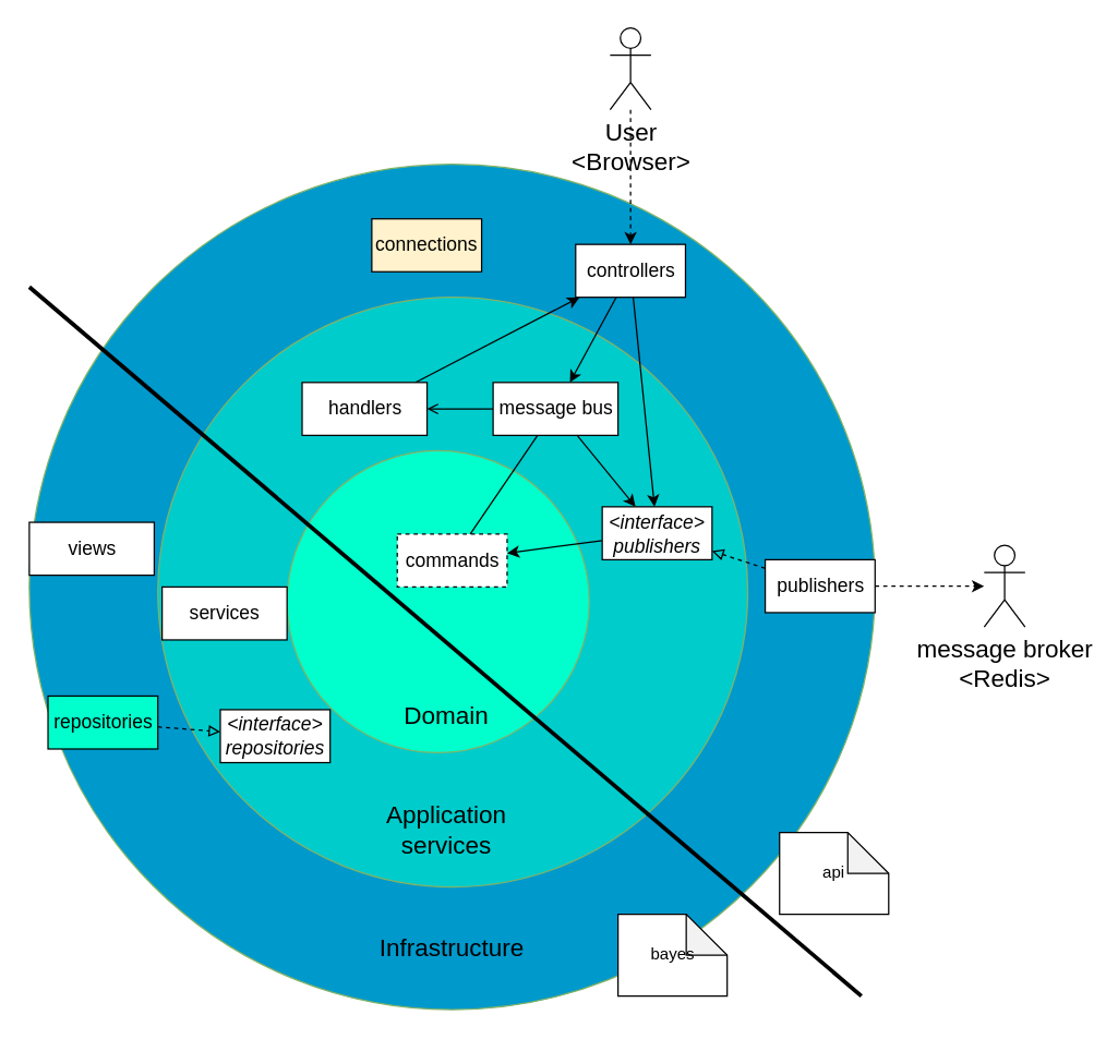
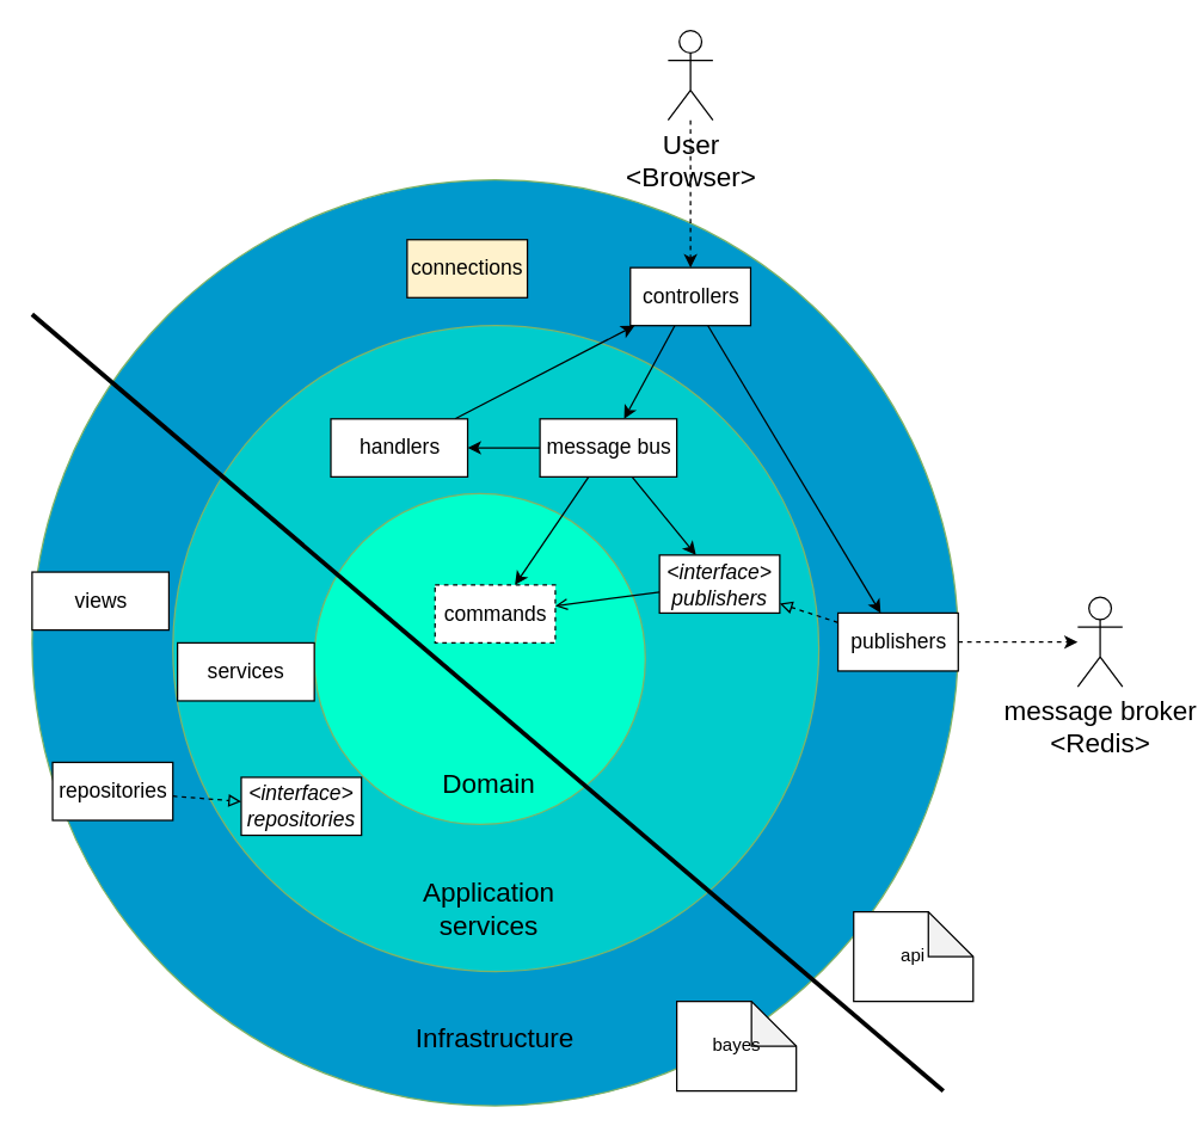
- <mxCell id="8" style="rounded=0;orthogonalLoop=1;jettySize=auto;html=1;" parent="2" source="10" target="24" edge="1"><mxGeometry relative="1" as="geometry" /></mxCell>
+ <mxCell id="8" style="rounded=0;orthogonalLoop=1;jettySize=auto;html=1;" parent="2" source="10" target="17" edge="1"><mxGeometry relative="1" as="geometry" /></mxCell>
- <mxCell id="20" style="rounded=0;orthogonalLoop=1;jettySize=auto;html=1;endArrow=open;" edge="1" parent="2" source="22" target="26"><mxGeometry relative="1" as="geometry" /></mxCell>
+ <mxCell id="20" style="rounded=0;orthogonalLoop=1;jettySize=auto;html=1;" edge="1" parent="2" source="22" target="26"><mxGeometry relative="1" as="geometry" /></mxCell>
- <mxCell id="21" style="rounded=0;orthogonalLoop=1;jettySize=auto;html=1;endArrow=none;" edge="1" parent="2" source="22" target="12"><mxGeometry relative="1" as="geometry" /></mxCell>
+ <mxCell id="21" style="rounded=0;orthogonalLoop=1;jettySize=auto;html=1;" edge="1" parent="2" source="22" target="12"><mxGeometry relative="1" as="geometry" /></mxCell>
- <mxCell id="23" style="rounded=0;orthogonalLoop=1;jettySize=auto;html=1;" edge="1" parent="2" source="24" target="12"><mxGeometry relative="1" as="geometry" /></mxCell>
+ <mxCell id="23" style="rounded=0;orthogonalLoop=1;jettySize=auto;html=1;endArrow=open;" edge="1" parent="2" source="24" target="12"><mxGeometry relative="1" as="geometry" /></mxCell>
- <mxCell id="30" value="repositories" style="html=1;fontSize=14;fillColor=#00ffcc;" vertex="1" parent="2"><mxGeometry x="13.709" y="390.005" width="80.518" height="38.816" as="geometry" /></mxCell>
+ <mxCell id="30" value="repositories" style="html=1;fontSize=14;" vertex="1" parent="2"><mxGeometry x="13.709" y="390.005" width="80.518" height="38.816" as="geometry" /></mxCell>
